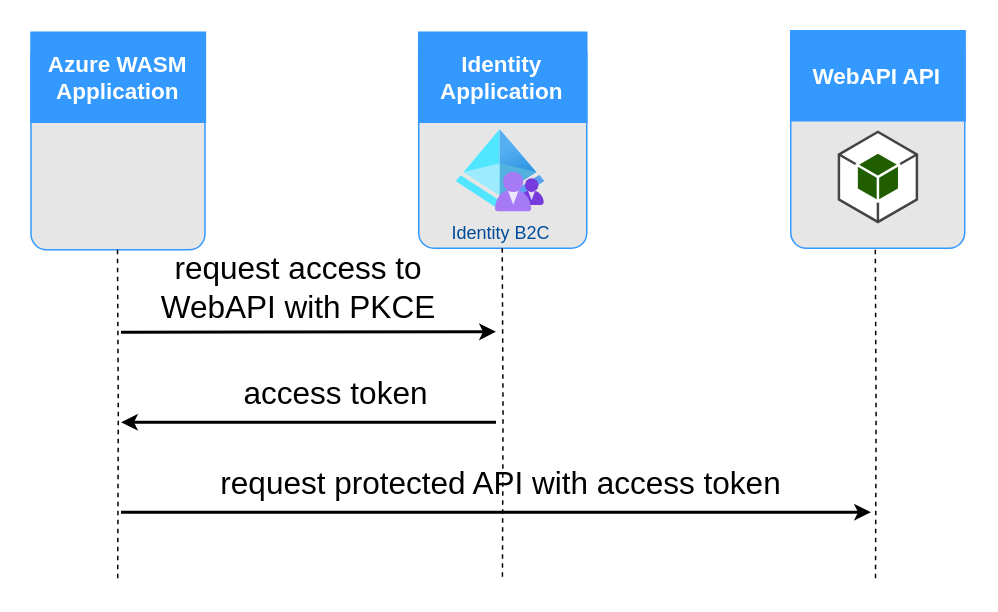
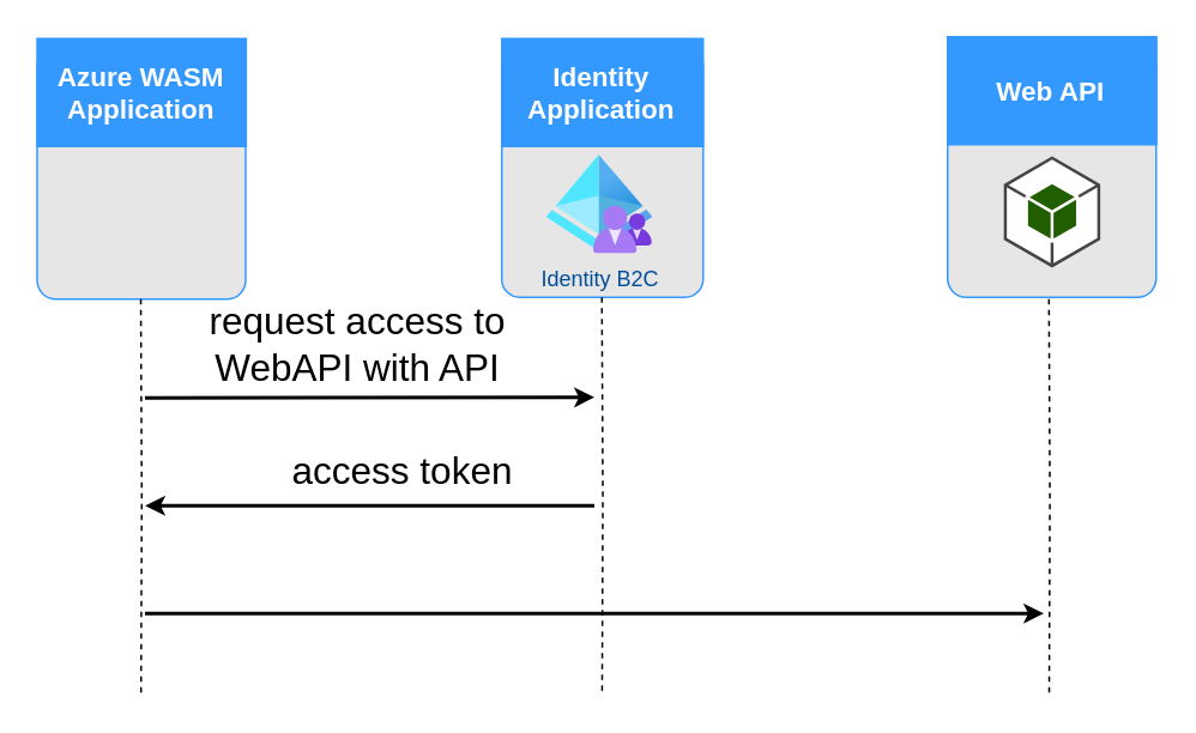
- <mxCell id="9" value="WebAPI API" style="whiteSpace=wrap;html=1;strokeColor=#3399FF;strokeWidth=1;fillColor=#3399FF;fontFamily=Helvetica;fontSize=15;fontColor=#FFFFFF;fontStyle=1" vertex="1" parent="1"><mxGeometry x="526.49" y="20" width="116.25" height="60" as="geometry" /></mxCell>
+ <mxCell id="9" value="Web API" style="whiteSpace=wrap;html=1;strokeColor=#3399FF;strokeWidth=1;fillColor=#3399FF;fontFamily=Helvetica;fontSize=15;fontColor=#FFFFFF;fontStyle=1" vertex="1" parent="1"><mxGeometry x="526.49" y="20" width="116.25" height="60" as="geometry" /></mxCell>
- <mxCell id="12" value="request access to &lt;br&gt;WebAPI with PKCE" style="text;html=1;align=center;verticalAlign=middle;resizable=0;points=[];autosize=1;strokeColor=none;fillColor=none;fontSize=21;" vertex="1" parent="1"><mxGeometry x="93.49" y="161" width="210" height="60" as="geometry" /></mxCell>
+ <mxCell id="12" value="request access to &lt;br&gt;WebAPI with API" style="text;html=1;align=center;verticalAlign=middle;resizable=0;points=[];autosize=1;strokeColor=none;fillColor=none;fontSize=21;" vertex="1" parent="1"><mxGeometry x="93.49" y="161" width="210" height="60" as="geometry" /></mxCell>
- <mxCell id="17" value="request protected API with access token" style="text;html=1;align=center;verticalAlign=middle;resizable=0;points=[];autosize=1;strokeColor=none;fillColor=none;fontSize=21;" vertex="1" parent="1"><mxGeometry x="133.14" y="301" width="400" height="40" as="geometry" /></mxCell>
